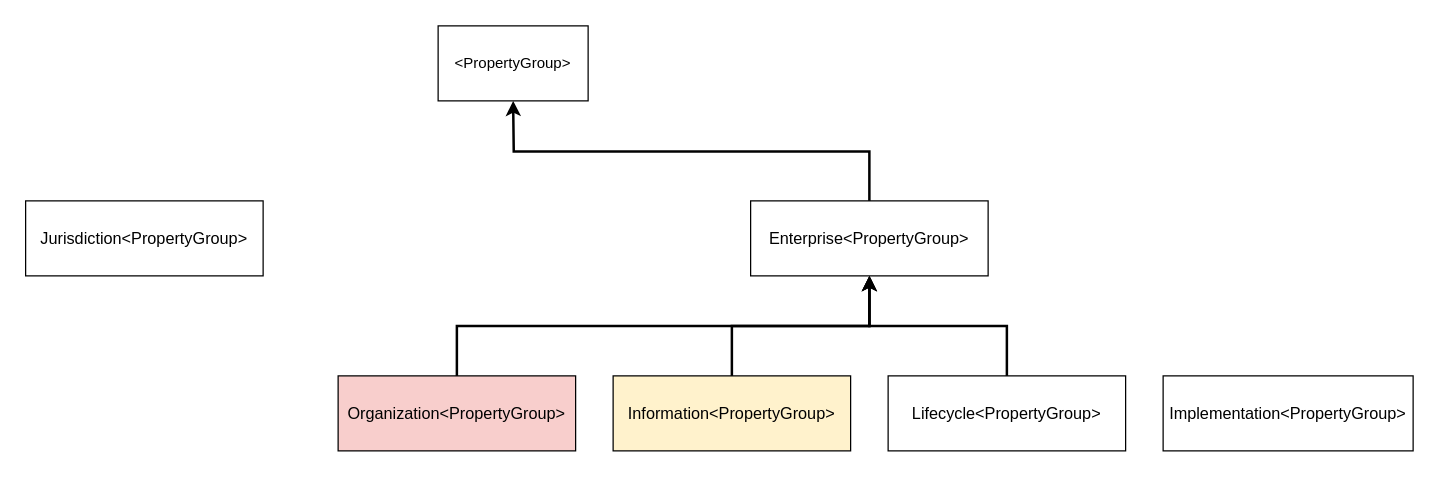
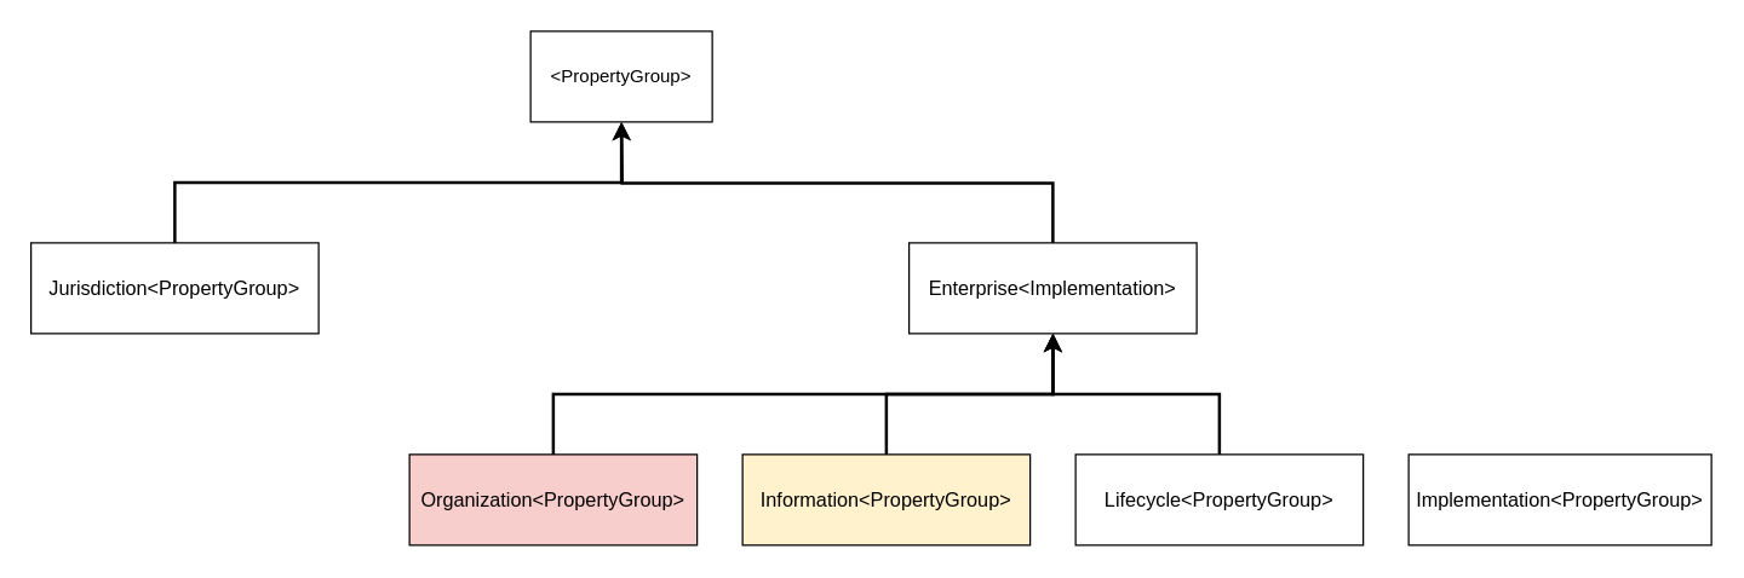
+ <mxCell id="10" style="edgeStyle=orthogonalEdgeStyle;rounded=0;orthogonalLoop=1;jettySize=auto;html=1;exitX=0.5;exitY=0;exitDx=0;exitDy=0;entryX=0.5;entryY=1;entryDx=0;entryDy=0;strokeWidth=2;" edge="1" parent="1" source="11" target="4"><mxGeometry relative="1" as="geometry" /></mxCell>
- <mxCell id="13" value="&lt;font style=&quot;font-size: 13px;&quot;&gt;Enterprise&amp;lt;PropertyGroup&amp;gt;&lt;/font&gt;" style="rounded=0;whiteSpace=wrap;html=1;" vertex="1" parent="1"><mxGeometry x="600" y="160" width="190" height="60" as="geometry" /></mxCell>
+ <mxCell id="13" value="&lt;font style=&quot;font-size: 13px;&quot;&gt;Enterprise&amp;lt;Implementation&amp;gt;&lt;/font&gt;" style="rounded=0;whiteSpace=wrap;html=1;" vertex="1" parent="1"><mxGeometry x="600" y="160" width="190" height="60" as="geometry" /></mxCell>
